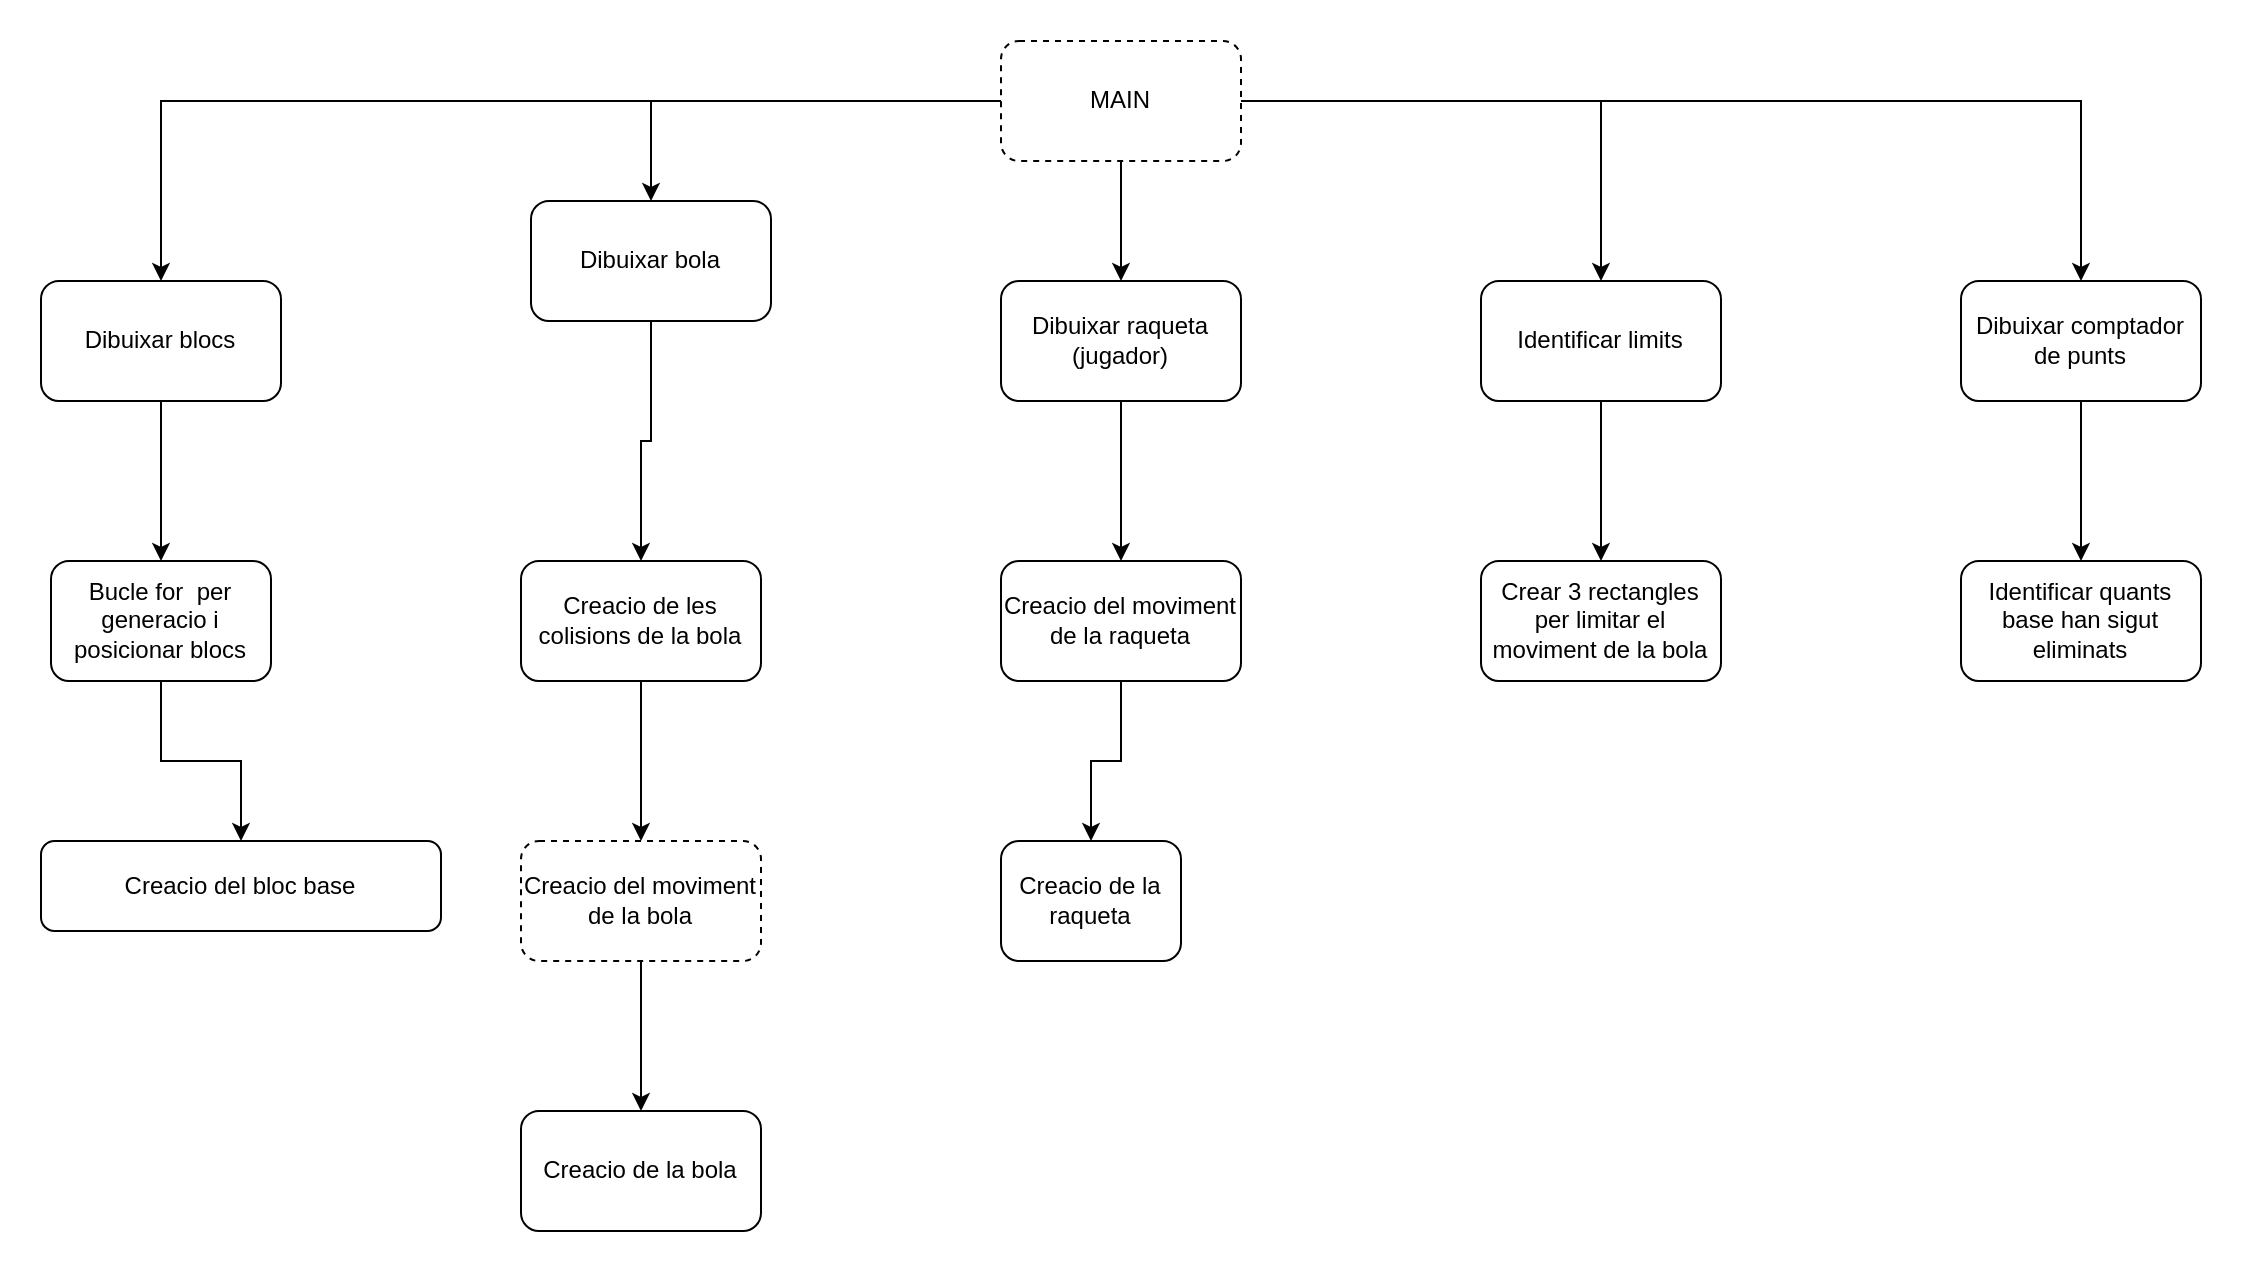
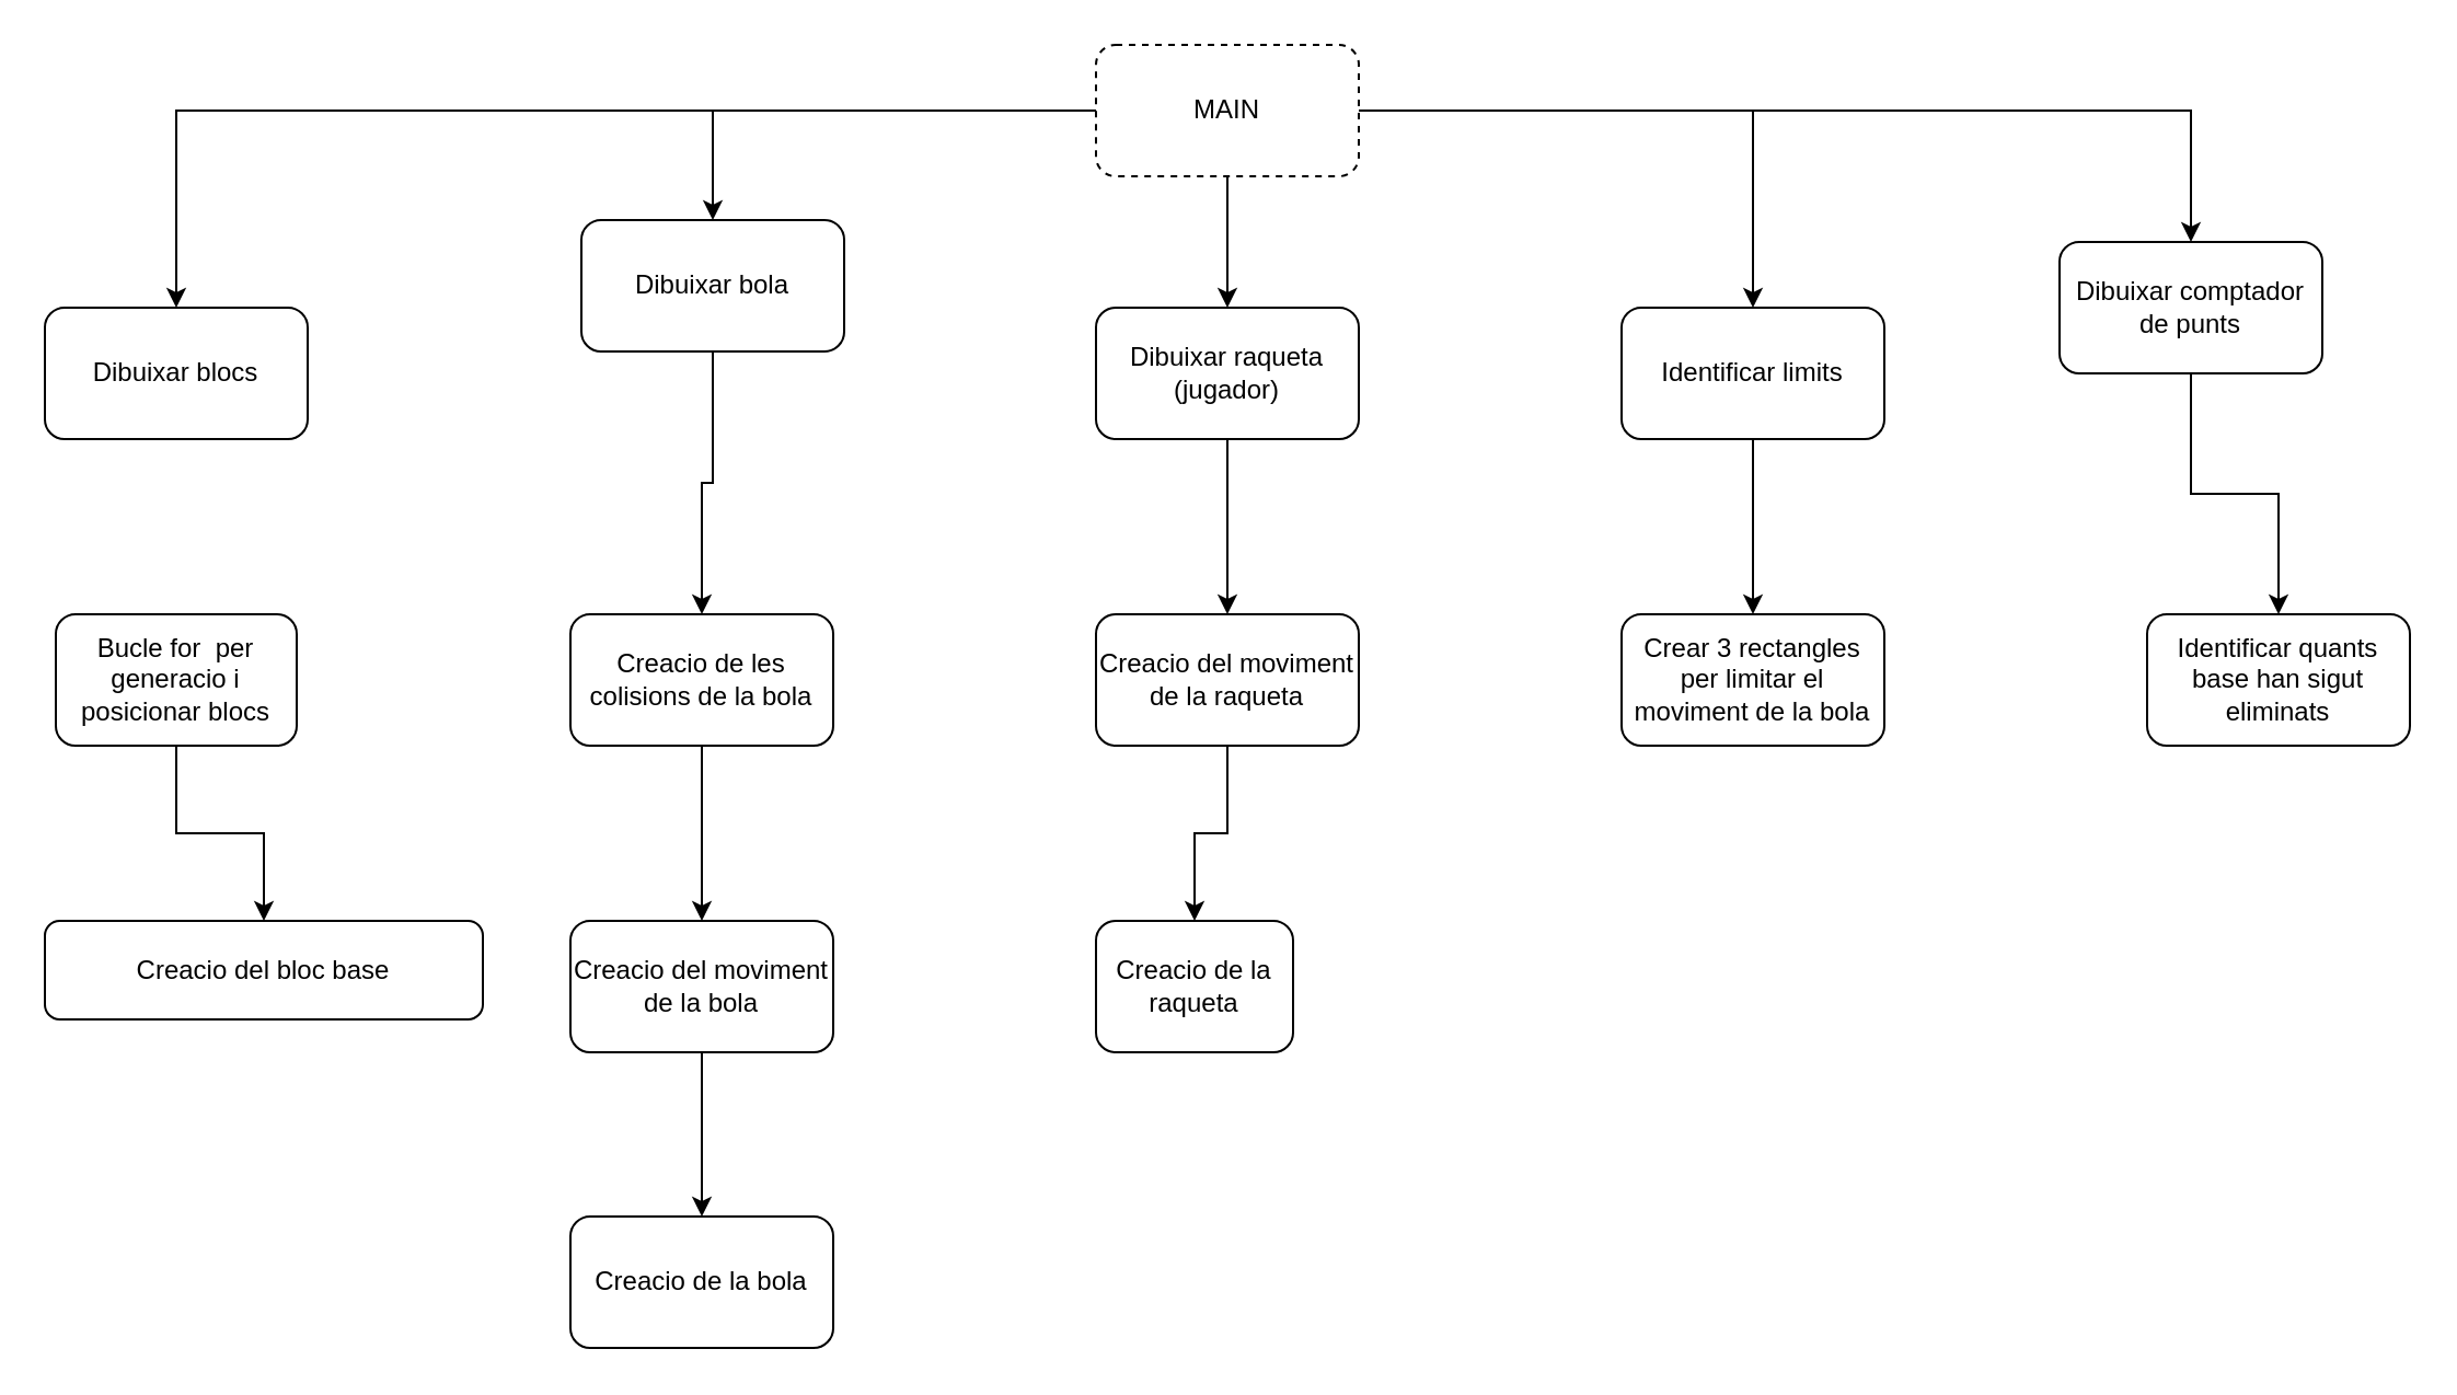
- <mxCell id="17" value="Dibuixar comptador de punts" style="rounded=1;whiteSpace=wrap;html=1;" parent="1" vertex="1"><mxGeometry x="980" y="140" width="120" height="60" as="geometry" /></mxCell>
+ <mxCell id="17" value="Dibuixar comptador de punts" style="rounded=1;whiteSpace=wrap;html=1;" parent="1" vertex="1"><mxGeometry x="940" y="110" width="120" height="60" as="geometry" /></mxCell>
- <mxCell id="8" style="edgeStyle=orthogonalEdgeStyle;rounded=0;orthogonalLoop=1;jettySize=auto;html=1;" parent="1" source="9" target="19" edge="1"><mxGeometry relative="1" as="geometry" /></mxCell>
- <mxCell id="24" value="Creacio del moviment de la bola" style="rounded=1;whiteSpace=wrap;html=1;dashed=1;" parent="1" vertex="1"><mxGeometry x="260" y="420" width="120" height="60" as="geometry" /></mxCell>
+ <mxCell id="24" value="Creacio del moviment de la bola" style="rounded=1;whiteSpace=wrap;html=1;" parent="1" vertex="1"><mxGeometry x="260" y="420" width="120" height="60" as="geometry" /></mxCell>
